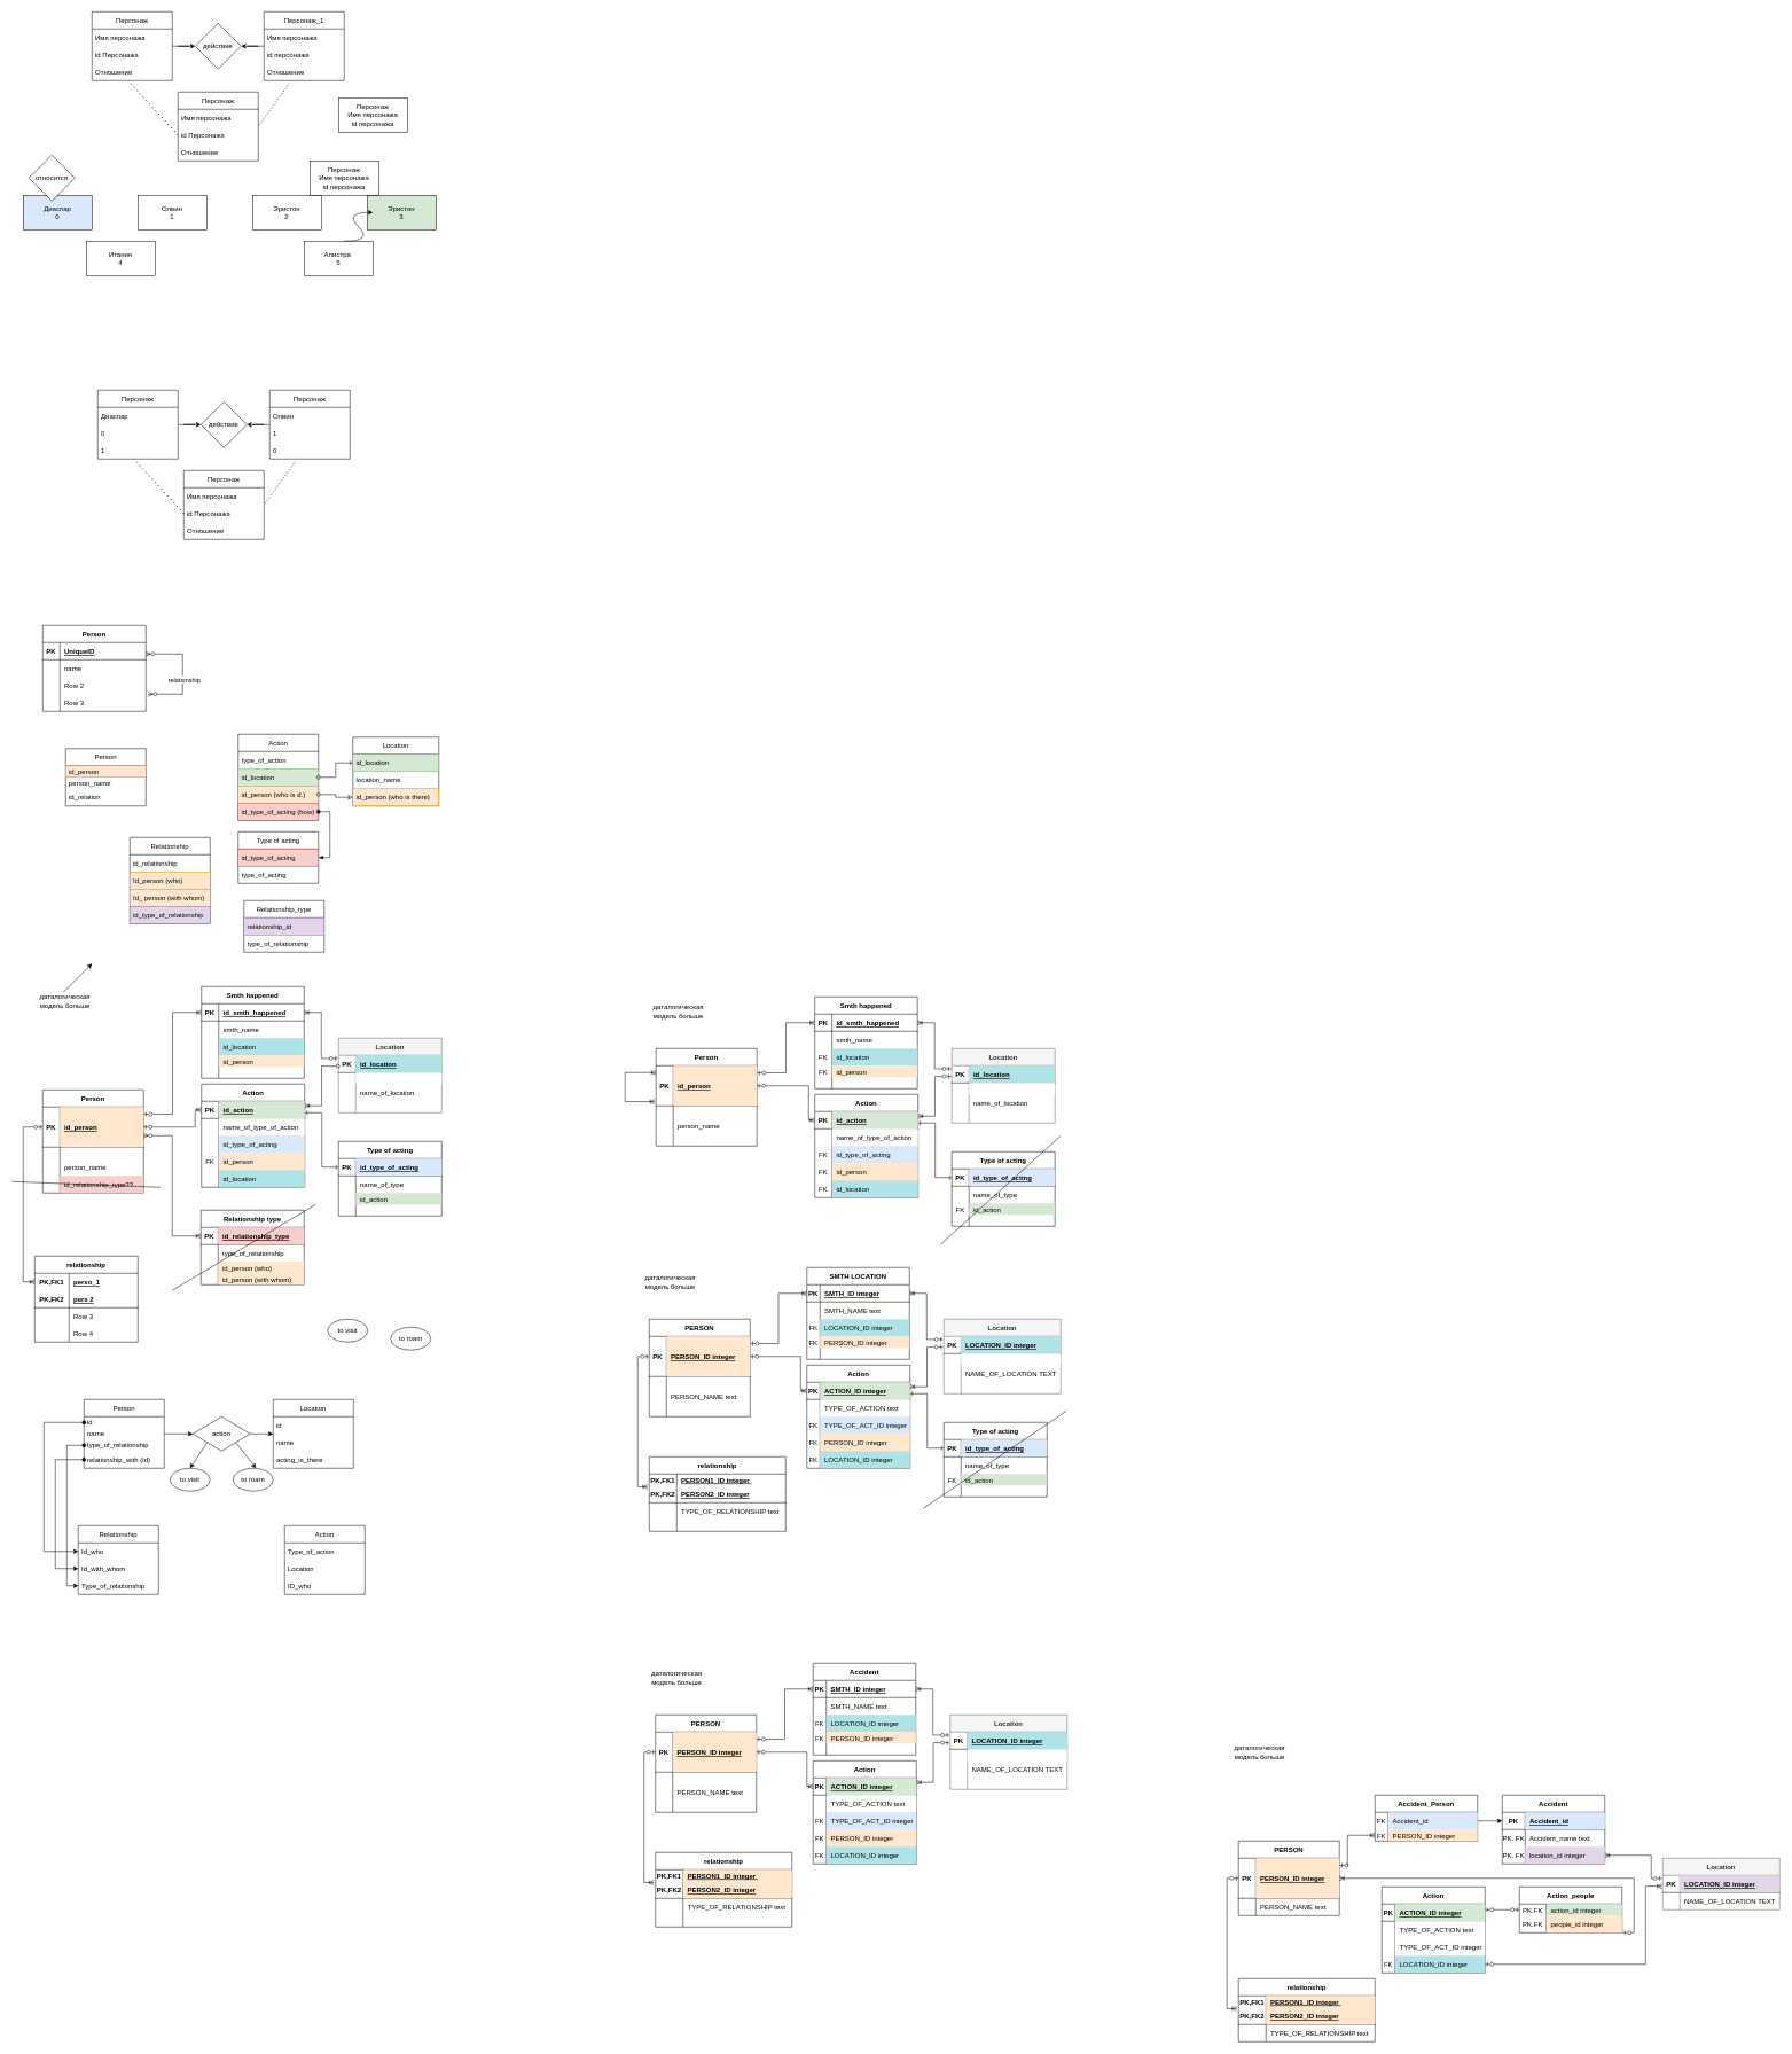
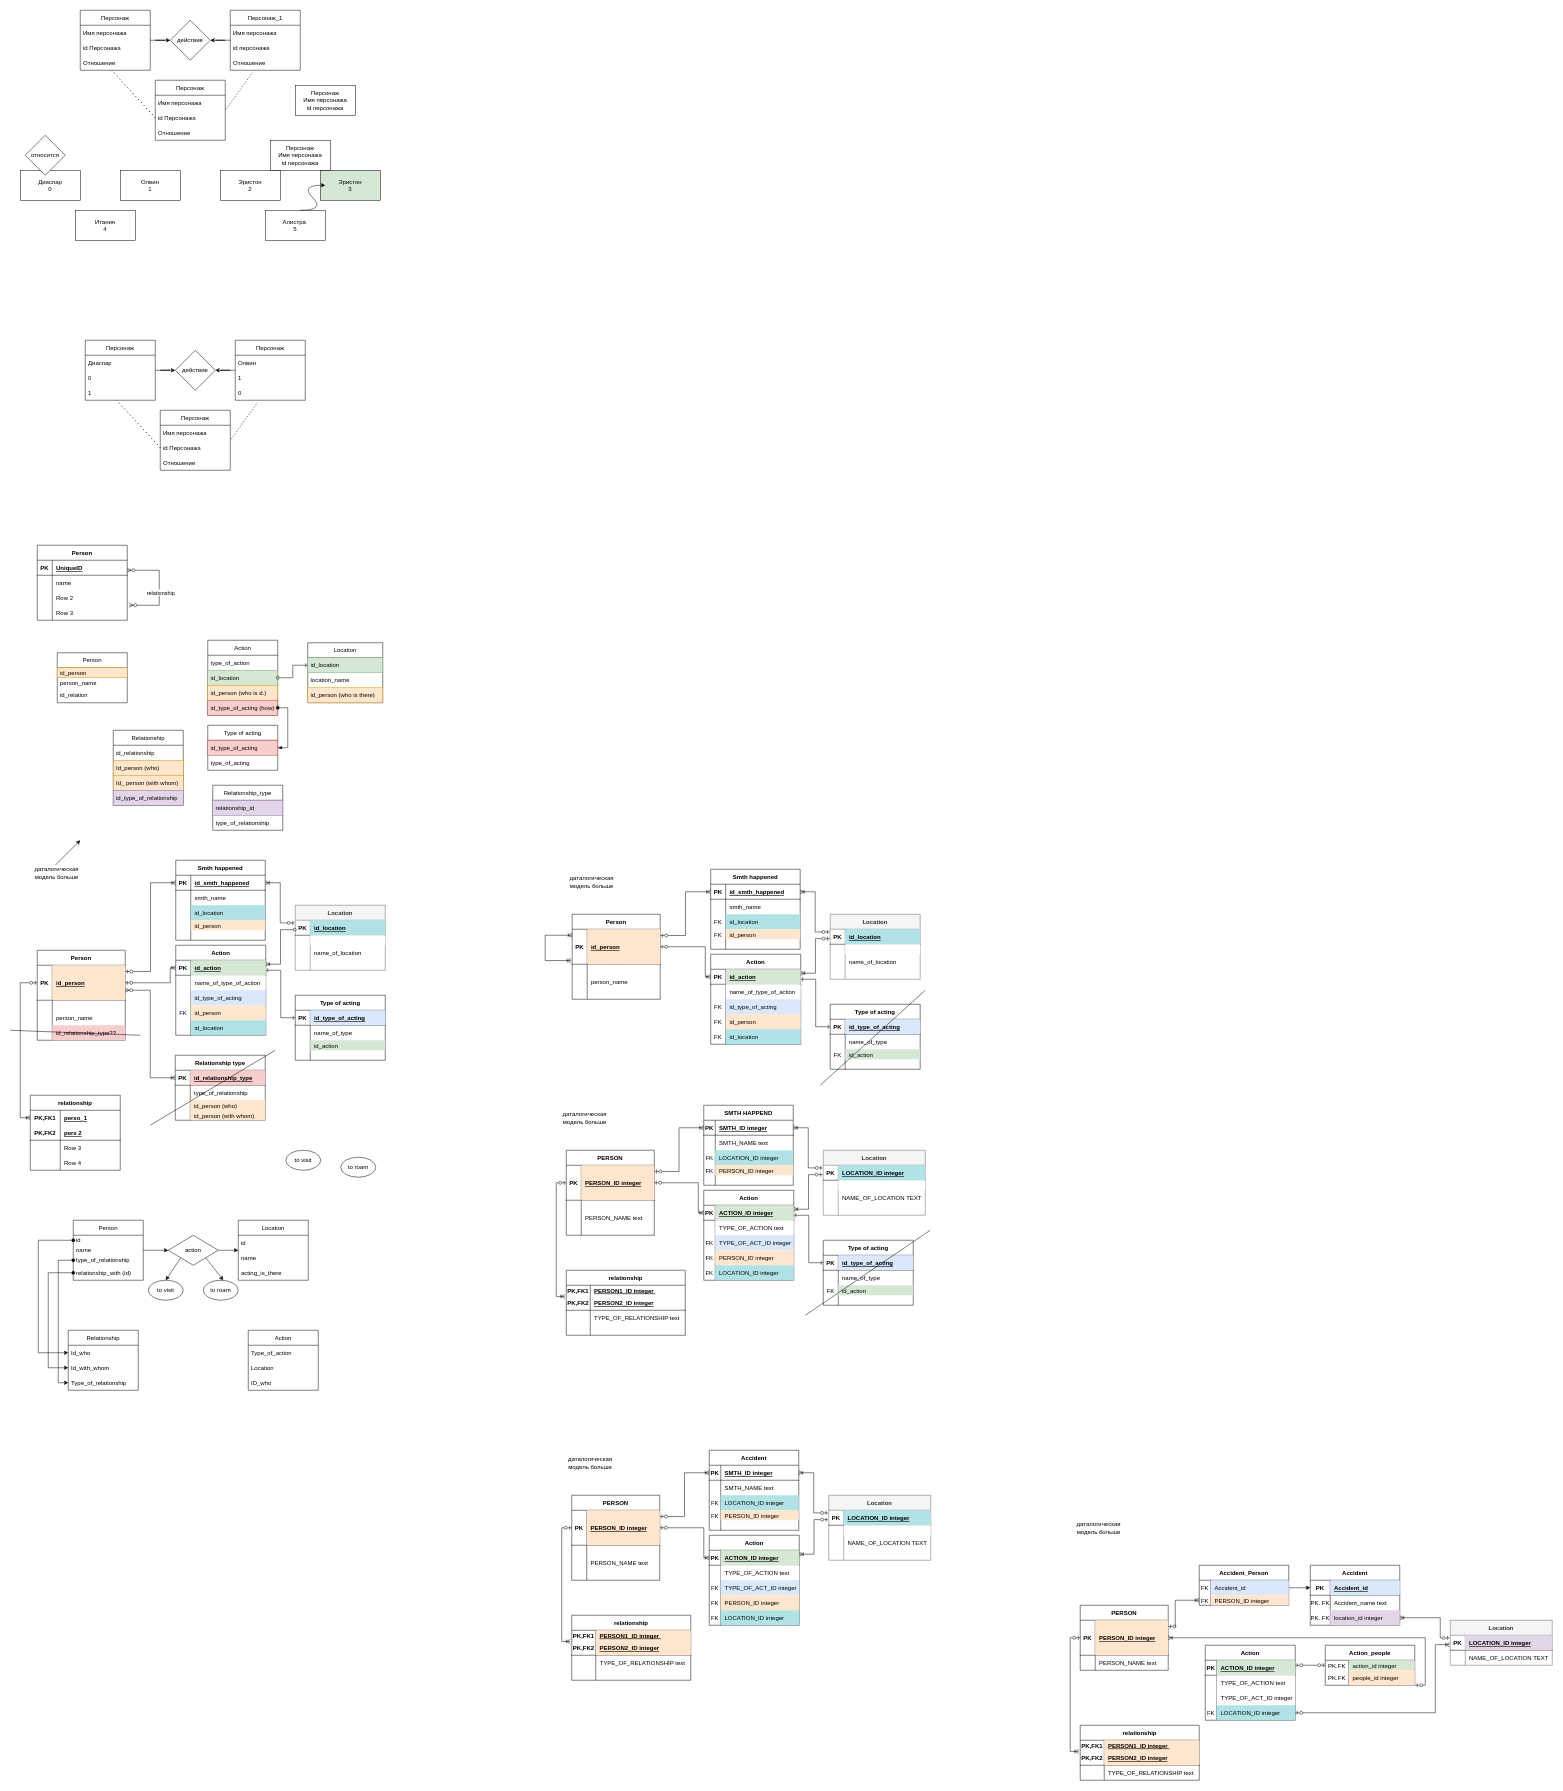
- <mxCell id="3" value="Диаспар&lt;br&gt;0" style="rounded=0;whiteSpace=wrap;html=1;fillColor=#dae8fc;" parent="1" vertex="1"><mxGeometry x="40" y="340" width="120" height="60" as="geometry" /></mxCell>
+ <mxCell id="3" value="Диаспар&lt;br&gt;0" style="rounded=0;whiteSpace=wrap;html=1;" parent="1" vertex="1"><mxGeometry x="40" y="340" width="120" height="60" as="geometry" /></mxCell>
- <mxCell id="94" style="edgeStyle=orthogonalEdgeStyle;rounded=0;orthogonalLoop=1;jettySize=auto;html=1;entryX=0;entryY=0.5;entryDx=0;entryDy=0;startArrow=oval;startFill=0;endArrow=classic;endFill=0;" parent="1" source="64" target="53" edge="1"><mxGeometry relative="1" as="geometry" /></mxCell>
- <mxCell id="317" value="SMTH LOCATION" style="shape=table;startSize=30;container=1;collapsible=1;childLayout=tableLayout;fixedRows=1;rowLines=0;fontStyle=1;align=center;resizeLast=1;" parent="1" vertex="1"><mxGeometry x="1407" y="2210" width="179" height="160" as="geometry" /></mxCell>
+ <mxCell id="317" value="SMTH HAPPEND" style="shape=table;startSize=30;container=1;collapsible=1;childLayout=tableLayout;fixedRows=1;rowLines=0;fontStyle=1;align=center;resizeLast=1;" parent="1" vertex="1"><mxGeometry x="1407" y="2210" width="179" height="160" as="geometry" /></mxCell>
